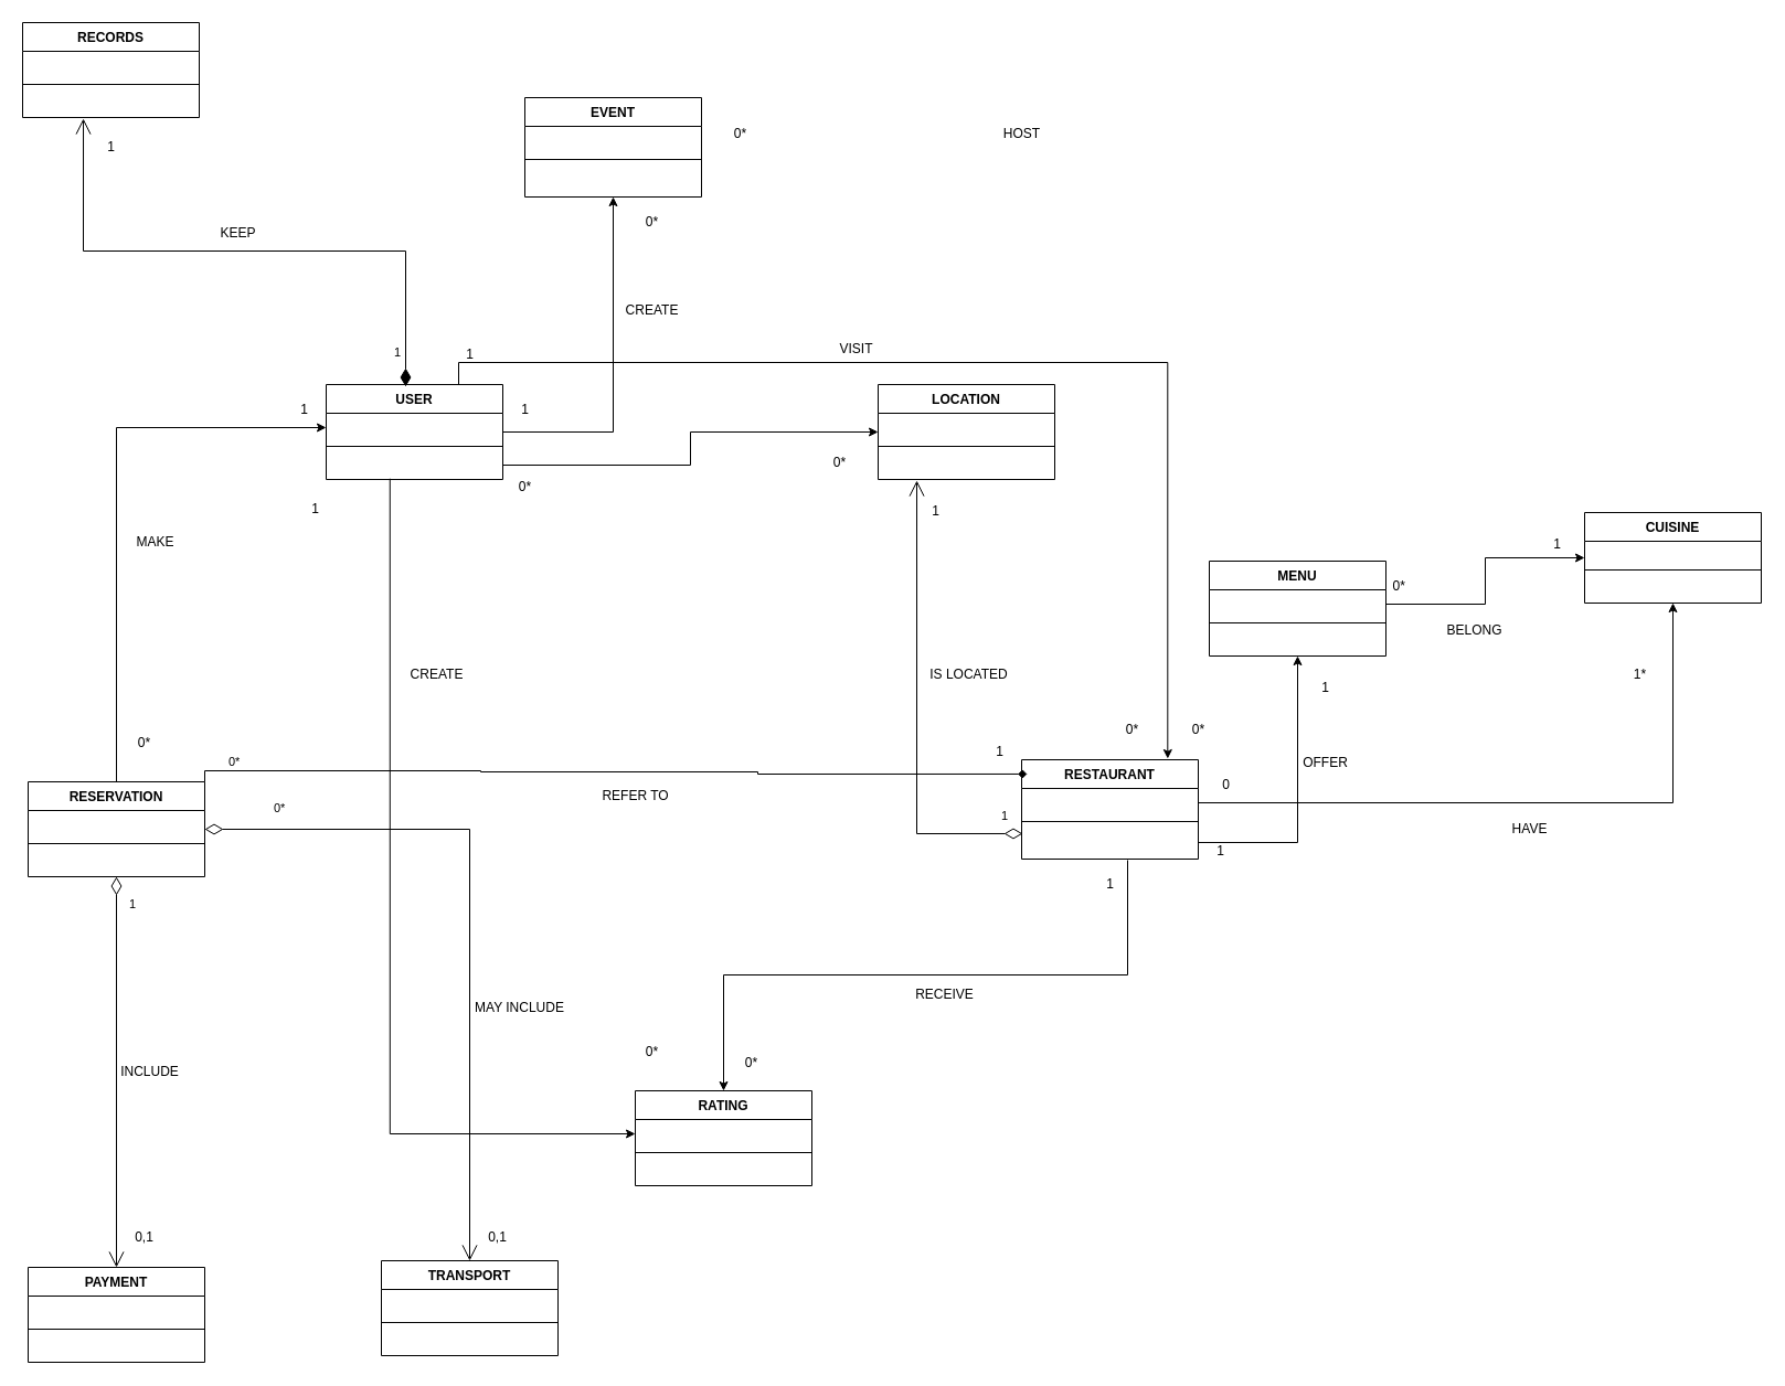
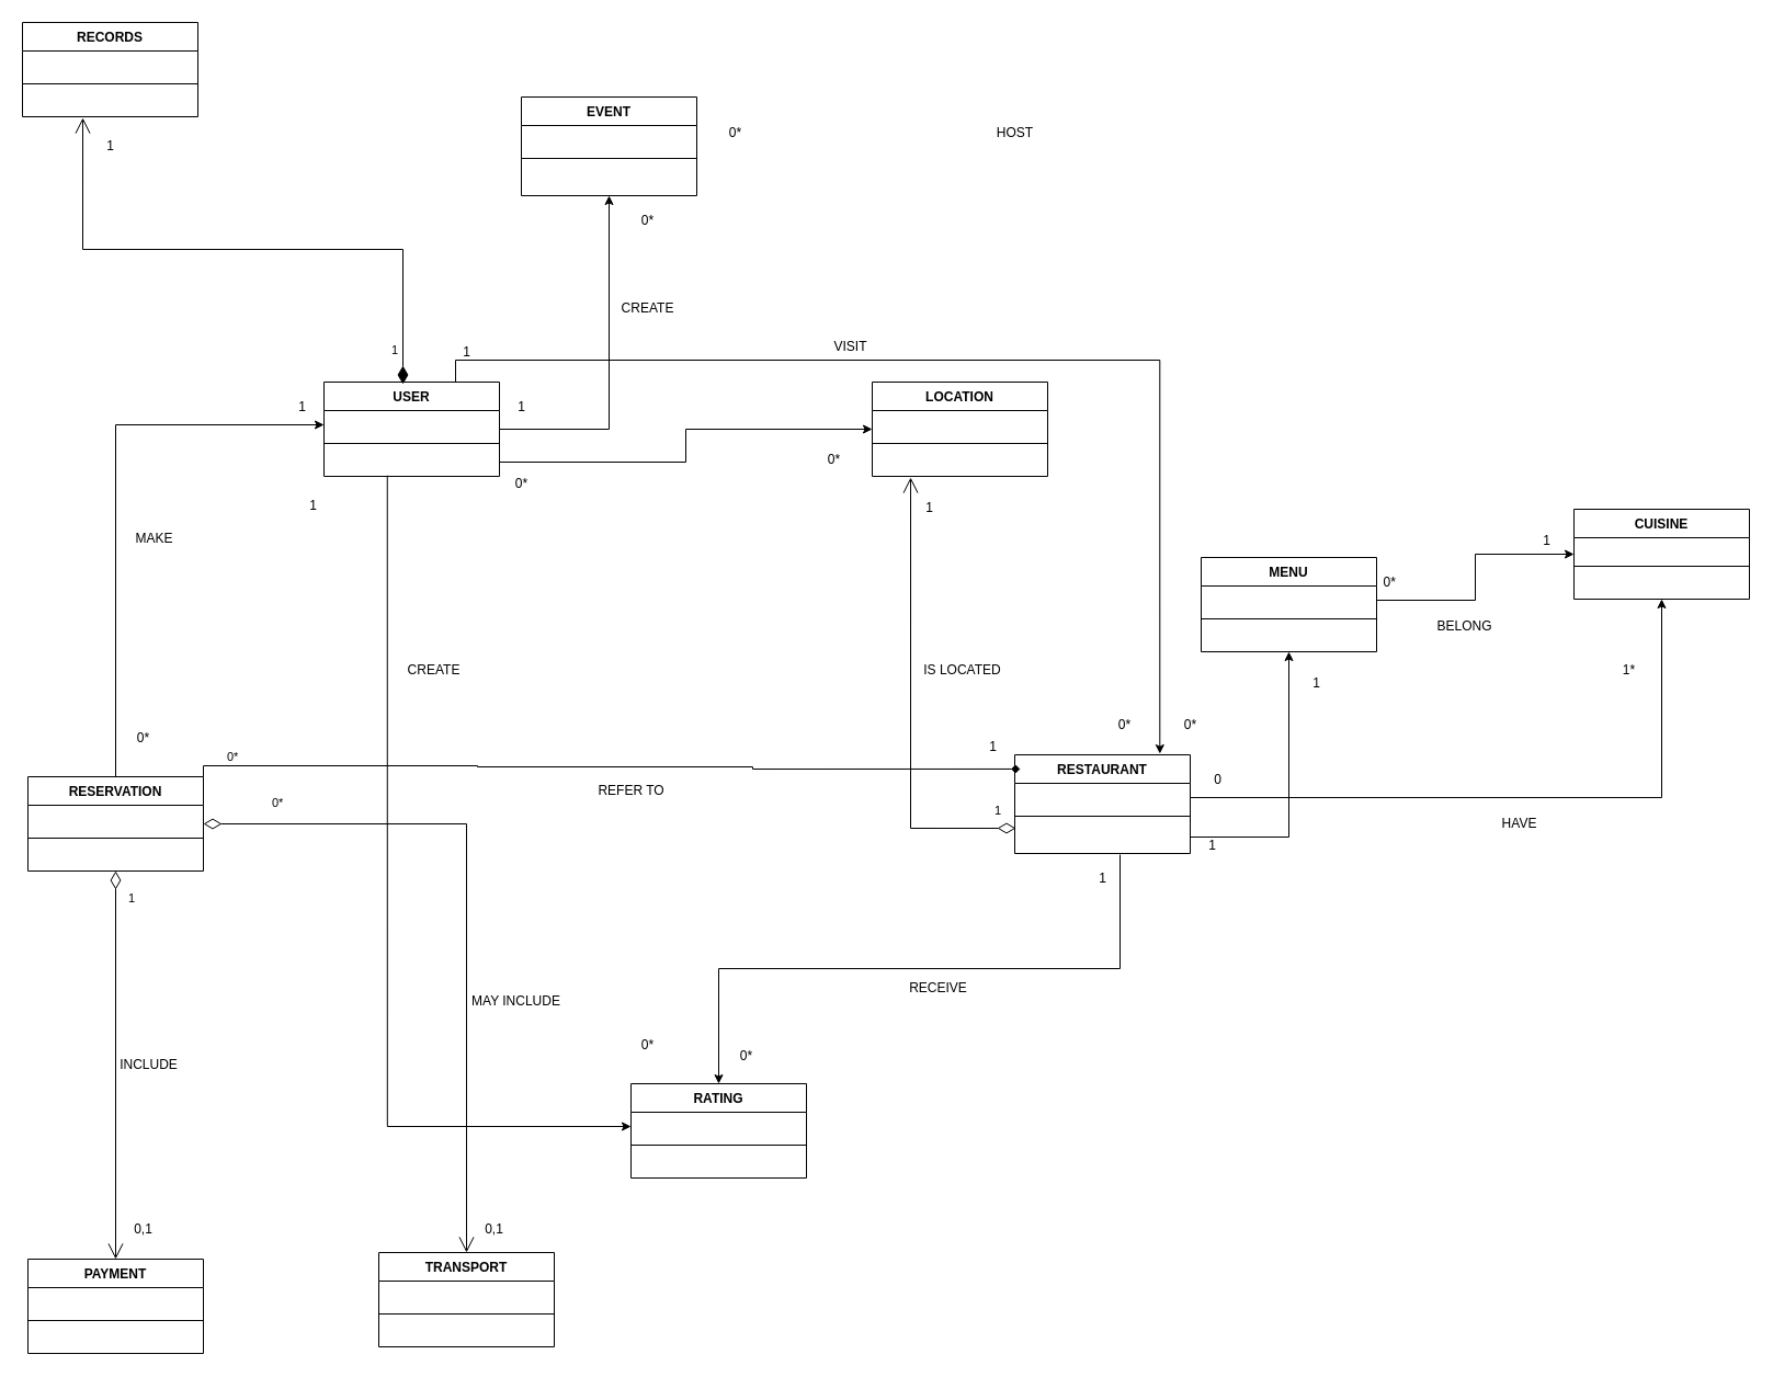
- <mxCell id="84" value="KEEP" style="text;html=1;align=center;verticalAlign=middle;resizable=0;points=[];autosize=1;strokeColor=none;fillColor=none;" parent="1" vertex="1"><mxGeometry x="185" y="196" width="60" height="30" as="geometry" /></mxCell>
- <mxCell id="90" value="OFFER" style="text;html=1;align=center;verticalAlign=middle;resizable=0;points=[];autosize=1;strokeColor=none;fillColor=none;" parent="1" vertex="1"><mxGeometry x="1170" y="676" width="60" height="30" as="geometry" /></mxCell>
